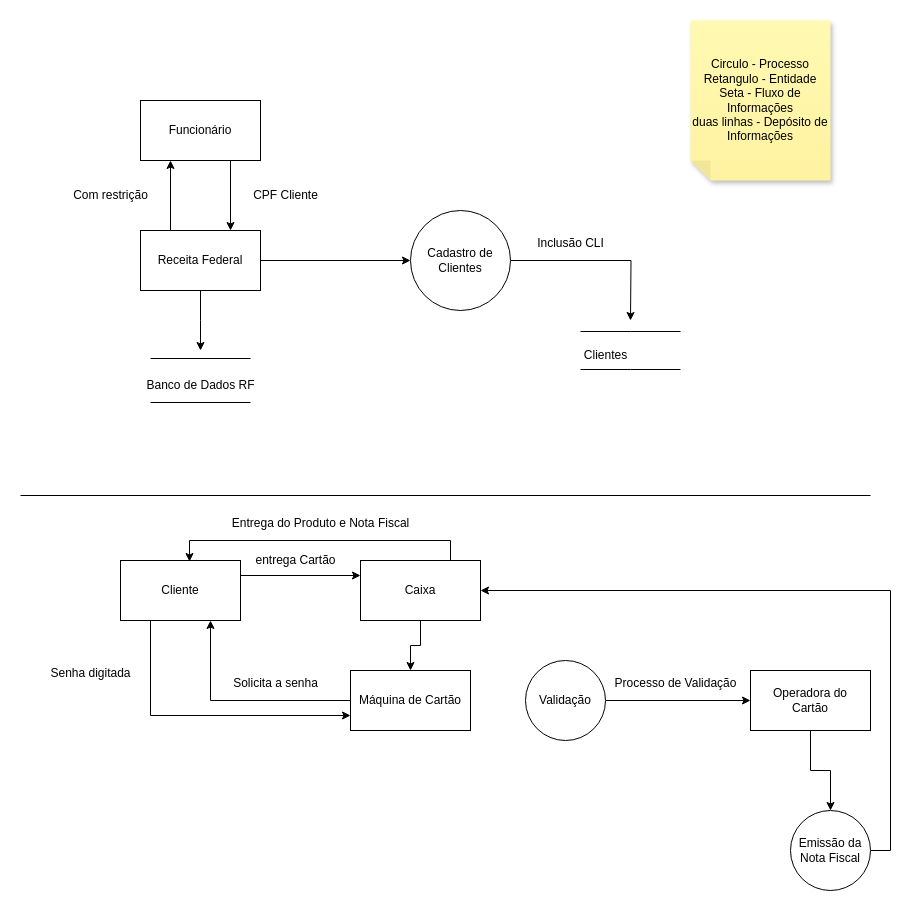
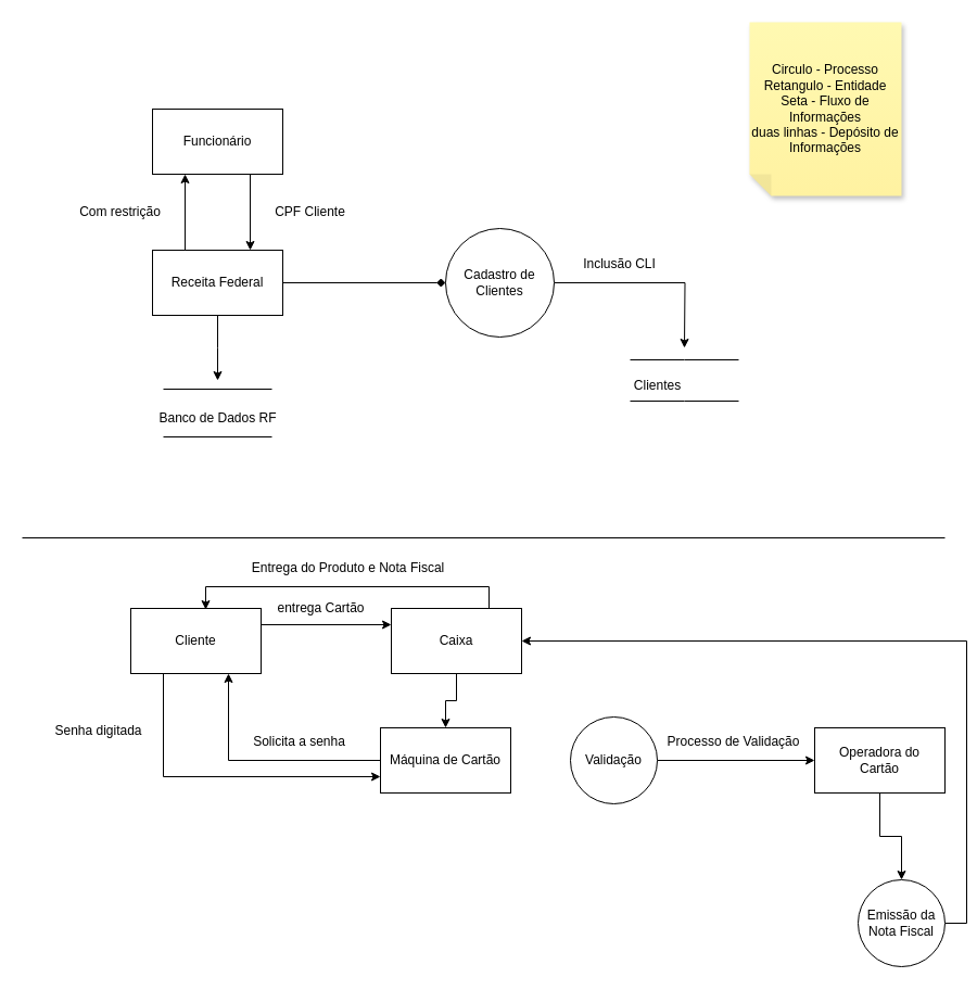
- <mxCell id="8" style="edgeStyle=orthogonalEdgeStyle;rounded=0;orthogonalLoop=1;jettySize=auto;html=1;exitX=1;exitY=0.5;exitDx=0;exitDy=0;" edge="1" parent="1" source="10" target="3"><mxGeometry relative="1" as="geometry" /></mxCell>
+ <mxCell id="8" style="edgeStyle=orthogonalEdgeStyle;rounded=0;orthogonalLoop=1;jettySize=auto;html=1;exitX=1;exitY=0.5;exitDx=0;exitDy=0;endArrow=diamond;" edge="1" parent="1" source="10" target="3"><mxGeometry relative="1" as="geometry" /></mxCell>
